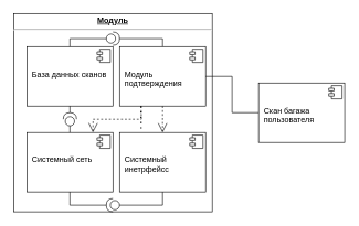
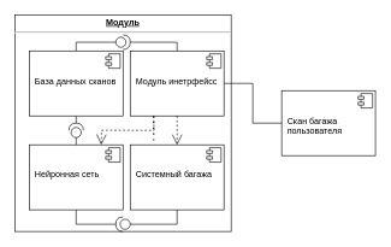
- <mxCell id="5" value="&lt;p style=&quot;margin:0px;margin-top:6px;text-align:center;&quot;&gt;&lt;/p&gt;&lt;p style=&quot;margin:0px;margin-left:8px;&quot;&gt;&lt;br&gt;&lt;/p&gt;&lt;p style=&quot;margin:0px;margin-left:8px;&quot;&gt;&lt;br&gt;&lt;/p&gt;&lt;p style=&quot;margin:0px;margin-left:8px;&quot;&gt;Модуль подтверждения&lt;/p&gt;" style="align=left;overflow=fill;html=1;dropTarget=0;whiteSpace=wrap;" vertex="1" parent="1"><mxGeometry x="180" y="70" width="130" height="90" as="geometry" /></mxCell>
+ <mxCell id="5" value="&lt;p style=&quot;margin:0px;margin-top:6px;text-align:center;&quot;&gt;&lt;/p&gt;&lt;p style=&quot;margin:0px;margin-left:8px;&quot;&gt;&lt;br&gt;&lt;/p&gt;&lt;p style=&quot;margin:0px;margin-left:8px;&quot;&gt;&lt;br&gt;&lt;/p&gt;&lt;p style=&quot;margin:0px;margin-left:8px;&quot;&gt;Модуль инетрфейсс&lt;/p&gt;" style="align=left;overflow=fill;html=1;dropTarget=0;whiteSpace=wrap;" vertex="1" parent="1"><mxGeometry x="180" y="70" width="130" height="90" as="geometry" /></mxCell>
- <mxCell id="7" value="&lt;p style=&quot;margin:0px;margin-top:6px;text-align:center;&quot;&gt;&lt;/p&gt;&lt;p style=&quot;margin:0px;margin-left:8px;&quot;&gt;&lt;br&gt;&lt;/p&gt;&lt;p style=&quot;margin:0px;margin-left:8px;&quot;&gt;&lt;br&gt;&lt;/p&gt;&lt;p style=&quot;margin:0px;margin-left:8px;&quot;&gt;Системный сеть&lt;/p&gt;" style="align=left;overflow=fill;html=1;dropTarget=0;whiteSpace=wrap;" vertex="1" parent="1"><mxGeometry x="40" y="200" width="130" height="90" as="geometry" /></mxCell>
+ <mxCell id="7" value="&lt;p style=&quot;margin:0px;margin-top:6px;text-align:center;&quot;&gt;&lt;/p&gt;&lt;p style=&quot;margin:0px;margin-left:8px;&quot;&gt;&lt;br&gt;&lt;/p&gt;&lt;p style=&quot;margin:0px;margin-left:8px;&quot;&gt;&lt;br&gt;&lt;/p&gt;&lt;p style=&quot;margin:0px;margin-left:8px;&quot;&gt;Нейронная сеть&lt;/p&gt;" style="align=left;overflow=fill;html=1;dropTarget=0;whiteSpace=wrap;" vertex="1" parent="1"><mxGeometry x="40" y="200" width="130" height="90" as="geometry" /></mxCell>
- <mxCell id="9" value="&lt;p style=&quot;margin:0px;margin-top:6px;text-align:center;&quot;&gt;&lt;/p&gt;&lt;p style=&quot;margin:0px;margin-left:8px;&quot;&gt;&lt;br&gt;&lt;/p&gt;&lt;p style=&quot;margin:0px;margin-left:8px;&quot;&gt;&lt;br&gt;&lt;/p&gt;&lt;p style=&quot;margin:0px;margin-left:8px;&quot;&gt;Системный инетрфейсс&lt;/p&gt;" style="align=left;overflow=fill;html=1;dropTarget=0;whiteSpace=wrap;" vertex="1" parent="1"><mxGeometry x="180" y="200" width="130" height="90" as="geometry" /></mxCell>
+ <mxCell id="9" value="&lt;p style=&quot;margin:0px;margin-top:6px;text-align:center;&quot;&gt;&lt;/p&gt;&lt;p style=&quot;margin:0px;margin-left:8px;&quot;&gt;&lt;br&gt;&lt;/p&gt;&lt;p style=&quot;margin:0px;margin-left:8px;&quot;&gt;&lt;br&gt;&lt;/p&gt;&lt;p style=&quot;margin:0px;margin-left:8px;&quot;&gt;Системный багажа&lt;/p&gt;" style="align=left;overflow=fill;html=1;dropTarget=0;whiteSpace=wrap;" vertex="1" parent="1"><mxGeometry x="180" y="200" width="130" height="90" as="geometry" /></mxCell>
